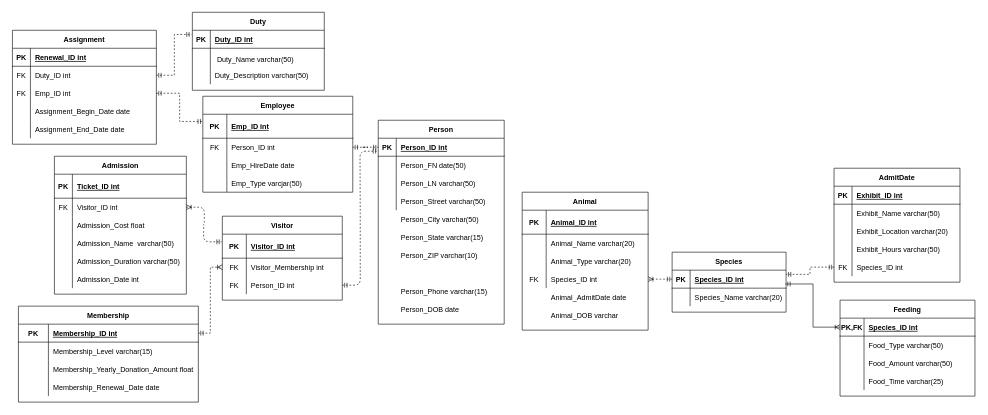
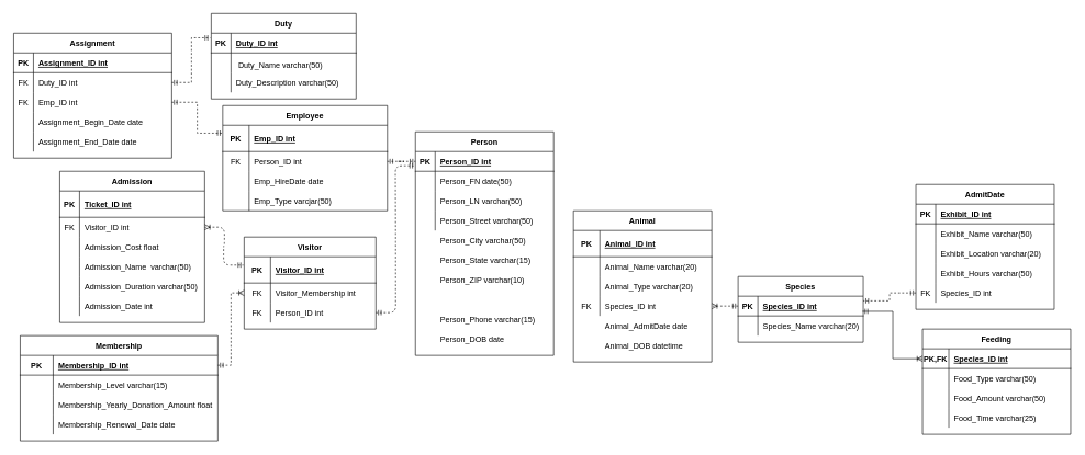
- <mxCell id="123" value="Renewal_ID int" style="shape=partialRectangle;connectable=0;fillColor=none;top=0;left=0;bottom=0;right=0;align=left;spacingLeft=6;fontStyle=5;overflow=hidden;" parent="121" vertex="1"><mxGeometry x="30" width="210" height="30" as="geometry" /></mxCell>
+ <mxCell id="123" value="Assignment_ID int" style="shape=partialRectangle;connectable=0;fillColor=none;top=0;left=0;bottom=0;right=0;align=left;spacingLeft=6;fontStyle=5;overflow=hidden;" parent="121" vertex="1"><mxGeometry x="30" width="210" height="30" as="geometry" /></mxCell>
- <mxCell id="96" value="Animal_DOB varchar" style="shape=partialRectangle;connectable=0;fillColor=none;top=0;left=0;bottom=0;right=0;align=left;spacingLeft=6;overflow=hidden;" parent="1" vertex="1"><mxGeometry x="910" y="510" width="150" height="30" as="geometry" /></mxCell>
+ <mxCell id="96" value="Animal_DOB datetime" style="shape=partialRectangle;connectable=0;fillColor=none;top=0;left=0;bottom=0;right=0;align=left;spacingLeft=6;overflow=hidden;" parent="1" vertex="1"><mxGeometry x="910" y="510" width="150" height="30" as="geometry" /></mxCell>
